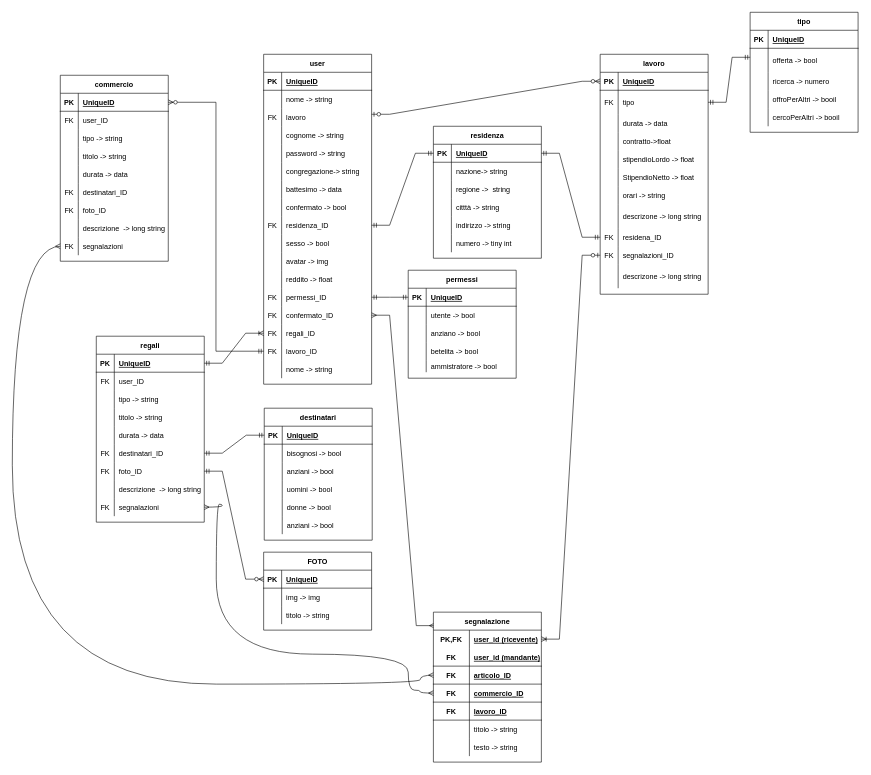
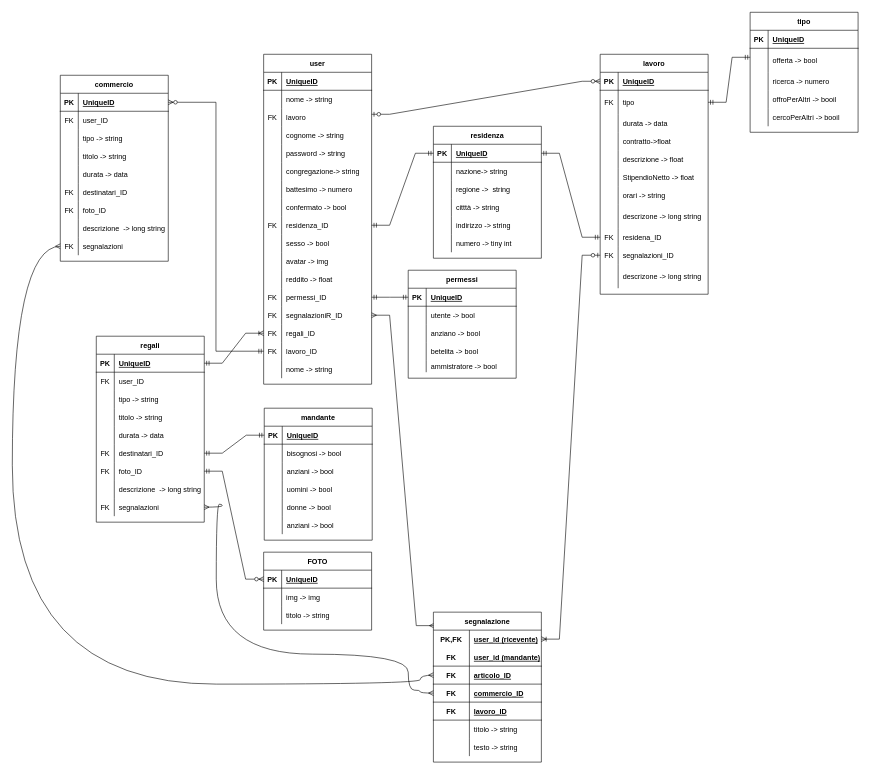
- <mxCell id="220" value="stipendioLordo -&gt; float" style="shape=partialRectangle;connectable=0;fillColor=none;top=0;left=0;bottom=0;right=0;align=left;spacingLeft=6;overflow=hidden;" vertex="1" parent="218"><mxGeometry x="30" width="150" height="30" as="geometry"><mxRectangle width="150" height="30" as="alternateBounds" /></mxGeometry></mxCell>
+ <mxCell id="220" value="descrizione -&gt; float" style="shape=partialRectangle;connectable=0;fillColor=none;top=0;left=0;bottom=0;right=0;align=left;spacingLeft=6;overflow=hidden;" vertex="1" parent="218"><mxGeometry x="30" width="150" height="30" as="geometry"><mxRectangle width="150" height="30" as="alternateBounds" /></mxGeometry></mxCell>
- <mxCell id="23" value="battesimo -&gt; data" style="shape=partialRectangle;connectable=0;fillColor=none;top=0;left=0;bottom=0;right=0;align=left;spacingLeft=6;overflow=hidden;" parent="21" vertex="1"><mxGeometry x="30" width="150" height="30" as="geometry"><mxRectangle width="150" height="30" as="alternateBounds" /></mxGeometry></mxCell>
+ <mxCell id="23" value="battesimo -&gt; numero" style="shape=partialRectangle;connectable=0;fillColor=none;top=0;left=0;bottom=0;right=0;align=left;spacingLeft=6;overflow=hidden;" parent="21" vertex="1"><mxGeometry x="30" width="150" height="30" as="geometry"><mxRectangle width="150" height="30" as="alternateBounds" /></mxGeometry></mxCell>
- <mxCell id="44" value="confermato_ID" style="shape=partialRectangle;connectable=0;fillColor=none;top=0;left=0;bottom=0;right=0;align=left;spacingLeft=6;overflow=hidden;" parent="42" vertex="1"><mxGeometry x="30" width="150" height="30" as="geometry"><mxRectangle width="150" height="30" as="alternateBounds" /></mxGeometry></mxCell>
+ <mxCell id="44" value="segnalazioniR_ID" style="shape=partialRectangle;connectable=0;fillColor=none;top=0;left=0;bottom=0;right=0;align=left;spacingLeft=6;overflow=hidden;" parent="42" vertex="1"><mxGeometry x="30" width="150" height="30" as="geometry"><mxRectangle width="150" height="30" as="alternateBounds" /></mxGeometry></mxCell>
- <mxCell id="143" value="destinatari" style="shape=table;startSize=30;container=1;collapsible=1;childLayout=tableLayout;fixedRows=1;rowLines=0;fontStyle=1;align=center;resizeLast=1;" parent="1" vertex="1"><mxGeometry x="440" y="680" width="180" height="220" as="geometry" /></mxCell>
+ <mxCell id="143" value="mandante" style="shape=table;startSize=30;container=1;collapsible=1;childLayout=tableLayout;fixedRows=1;rowLines=0;fontStyle=1;align=center;resizeLast=1;" parent="1" vertex="1"><mxGeometry x="440" y="680" width="180" height="220" as="geometry" /></mxCell>
